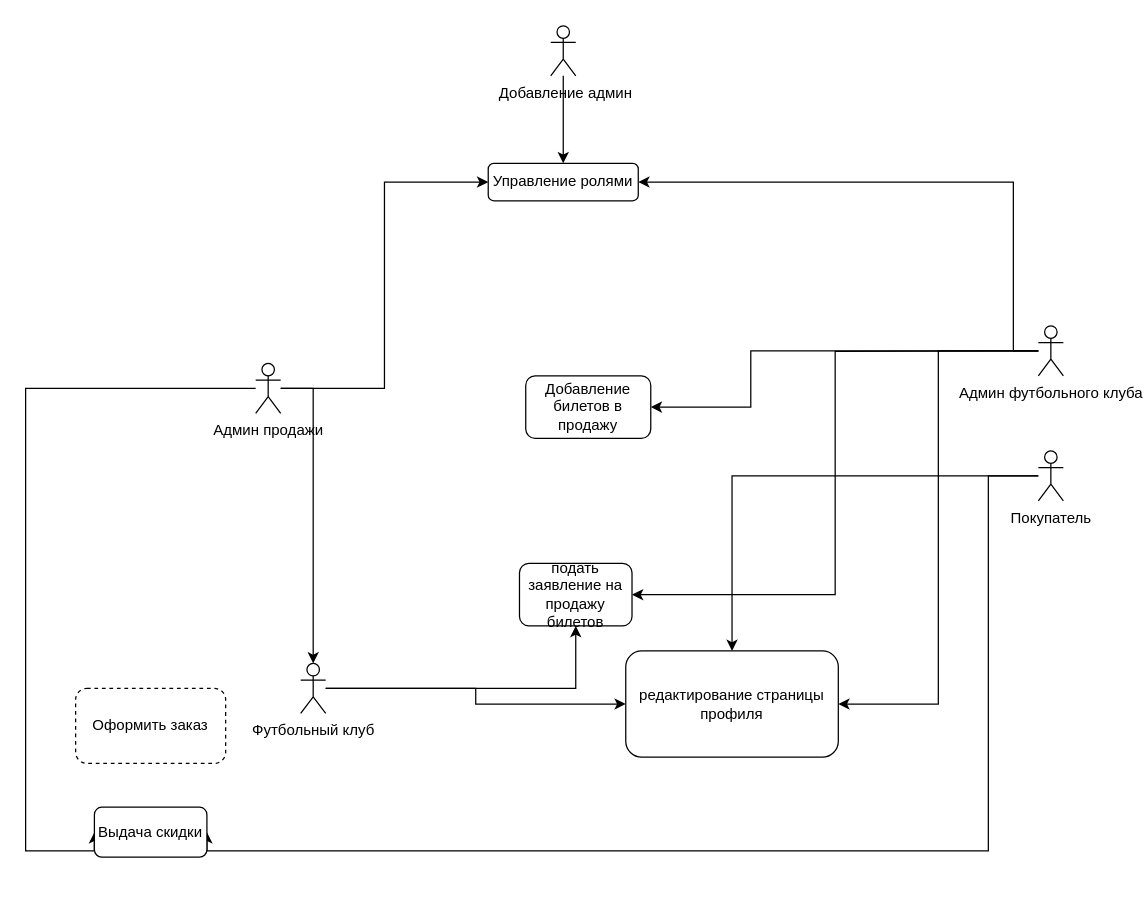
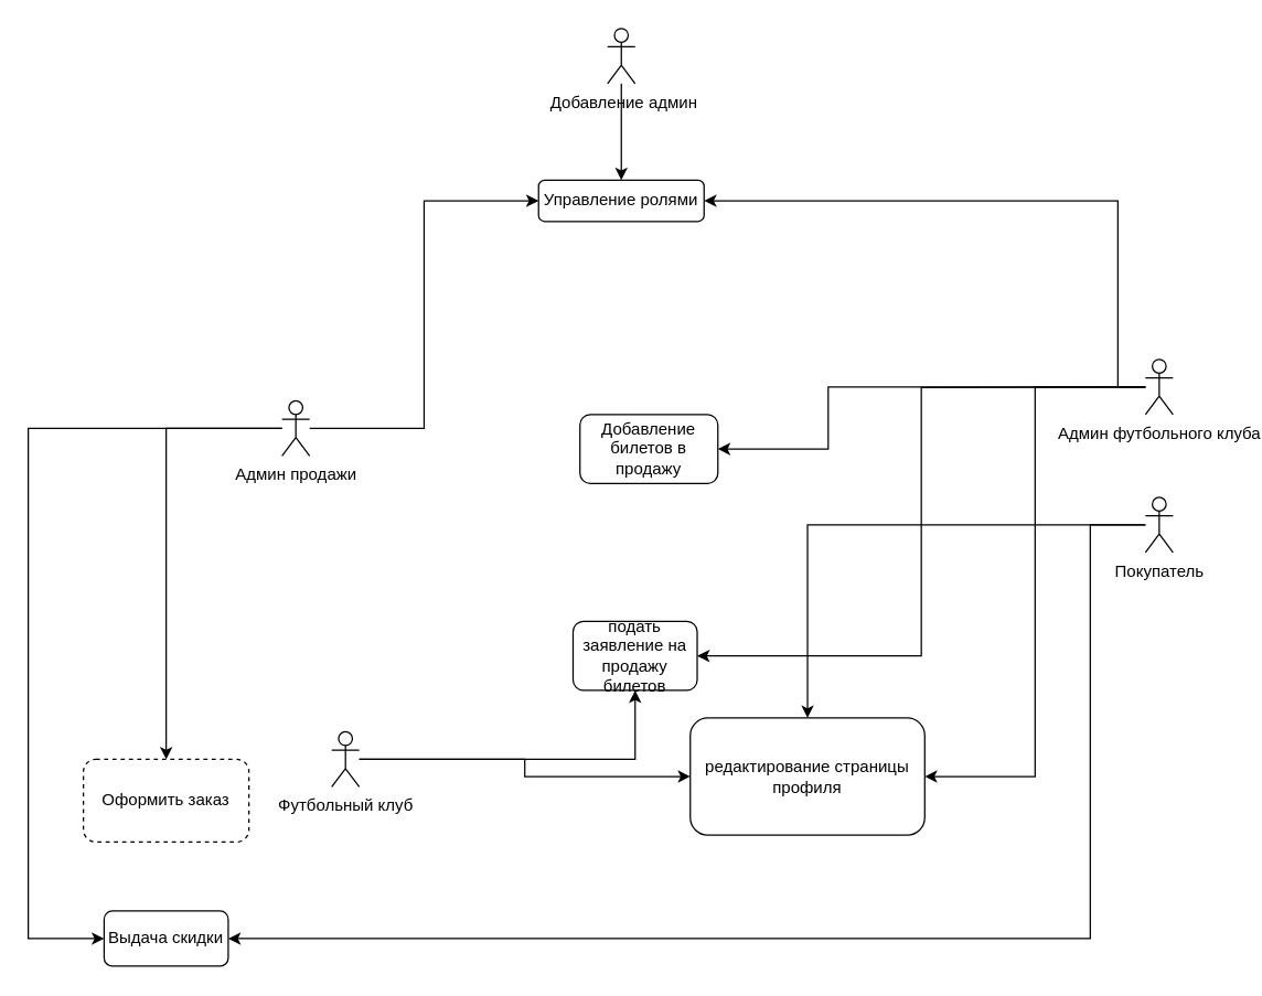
- <mxCell id="13" style="edgeStyle=orthogonalEdgeStyle;rounded=0;orthogonalLoop=1;jettySize=auto;html=1;" parent="1" source="15" target="6" edge="1"><mxGeometry relative="1" as="geometry" /></mxCell>
+ <mxCell id="13" style="edgeStyle=orthogonalEdgeStyle;rounded=0;orthogonalLoop=1;jettySize=auto;html=1;" parent="1" source="15" target="22" edge="1"><mxGeometry relative="1" as="geometry" /></mxCell>
- <mxCell id="23" value="Выдача скидки" style="rounded=1;whiteSpace=wrap;html=1;" parent="1" vertex="1"><mxGeometry x="75" y="645" width="90" height="40" as="geometry" /></mxCell>
+ <mxCell id="23" value="Выдача скидки" style="rounded=1;whiteSpace=wrap;html=1;" parent="1" vertex="1"><mxGeometry x="75" y="660" width="90" height="40" as="geometry" /></mxCell>
